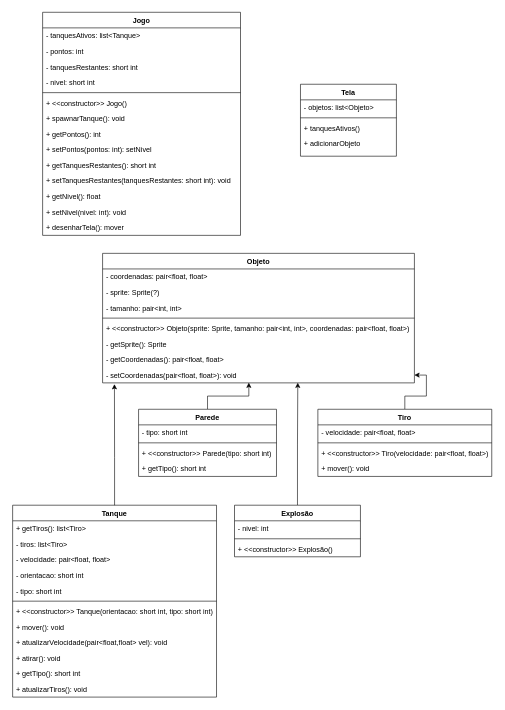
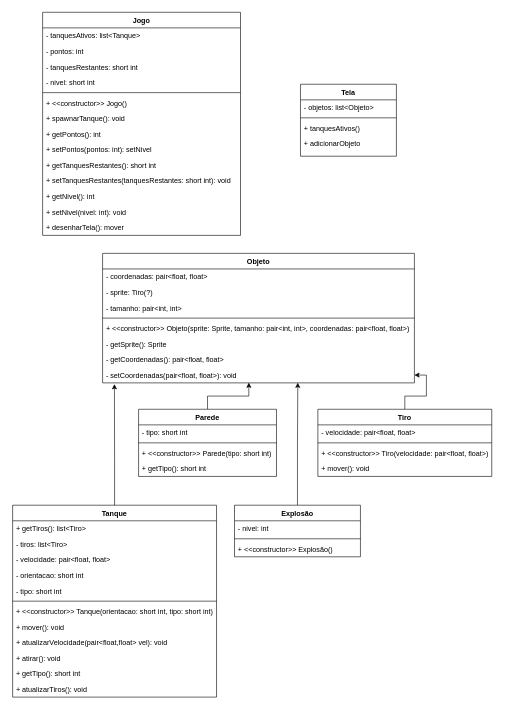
- <mxCell id="39" value="+ getNivel(): float" style="text;strokeColor=none;fillColor=none;align=left;verticalAlign=top;spacingLeft=4;spacingRight=4;overflow=hidden;rotatable=0;points=[[0,0.5],[1,0.5]];portConstraint=eastwest;" parent="27" vertex="1"><mxGeometry y="294" width="330" height="26" as="geometry" /></mxCell>
+ <mxCell id="39" value="+ getNivel(): int" style="text;strokeColor=none;fillColor=none;align=left;verticalAlign=top;spacingLeft=4;spacingRight=4;overflow=hidden;rotatable=0;points=[[0,0.5],[1,0.5]];portConstraint=eastwest;" parent="27" vertex="1"><mxGeometry y="294" width="330" height="26" as="geometry" /></mxCell>
- <mxCell id="49" value="- sprite: Sprite(?)" style="text;strokeColor=none;fillColor=none;align=left;verticalAlign=top;spacingLeft=4;spacingRight=4;overflow=hidden;rotatable=0;points=[[0,0.5],[1,0.5]];portConstraint=eastwest;" vertex="1" parent="47"><mxGeometry y="52" width="520" height="26" as="geometry" /></mxCell>
+ <mxCell id="49" value="- sprite: Tiro(?)" style="text;strokeColor=none;fillColor=none;align=left;verticalAlign=top;spacingLeft=4;spacingRight=4;overflow=hidden;rotatable=0;points=[[0,0.5],[1,0.5]];portConstraint=eastwest;" vertex="1" parent="47"><mxGeometry y="52" width="520" height="26" as="geometry" /></mxCell>
